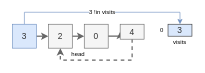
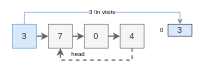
- <mxCell id="10" value="4" style="text;html=1;align=center;verticalAlign=middle;whiteSpace=wrap;rounded=0;fillColor=#f5f5f5;strokeColor=#666666;fontSize=14;fontColor=#333333;" parent="1" vertex="1"><mxGeometry x="200" y="40" width="40" height="25" as="geometry" /></mxCell>
+ <mxCell id="10" value="4" style="text;html=1;align=center;verticalAlign=middle;whiteSpace=wrap;rounded=0;fillColor=#f5f5f5;strokeColor=#666666;fontSize=14;fontColor=#333333;" parent="1" vertex="1"><mxGeometry x="200" y="40" width="40" height="40" as="geometry" /></mxCell>
- <mxCell id="6" value="2" style="text;html=1;align=center;verticalAlign=middle;whiteSpace=wrap;rounded=0;fillColor=#f5f5f5;strokeColor=#666666;fontSize=14;fontColor=#333333;" parent="1" vertex="1"><mxGeometry x="80" y="40" width="40" height="40" as="geometry" /></mxCell>
+ <mxCell id="6" value="7" style="text;html=1;align=center;verticalAlign=middle;whiteSpace=wrap;rounded=0;fillColor=#f5f5f5;strokeColor=#666666;fontSize=14;fontColor=#333333;" parent="1" vertex="1"><mxGeometry x="80" y="40" width="40" height="40" as="geometry" /></mxCell>
- <mxCell id="13" value="visits" style="text;html=1;align=center;verticalAlign=middle;whiteSpace=wrap;rounded=0;fontSize=10;" parent="1" vertex="1"><mxGeometry x="280" y="60" width="40" height="20" as="geometry" /></mxCell>
